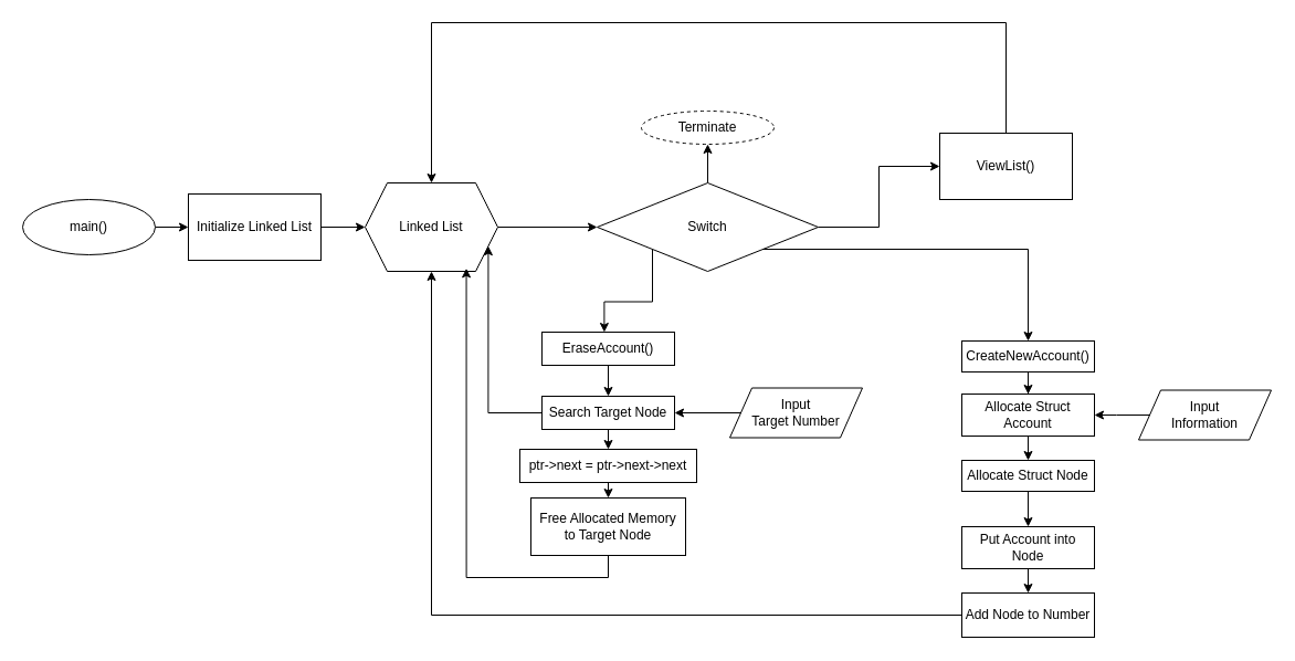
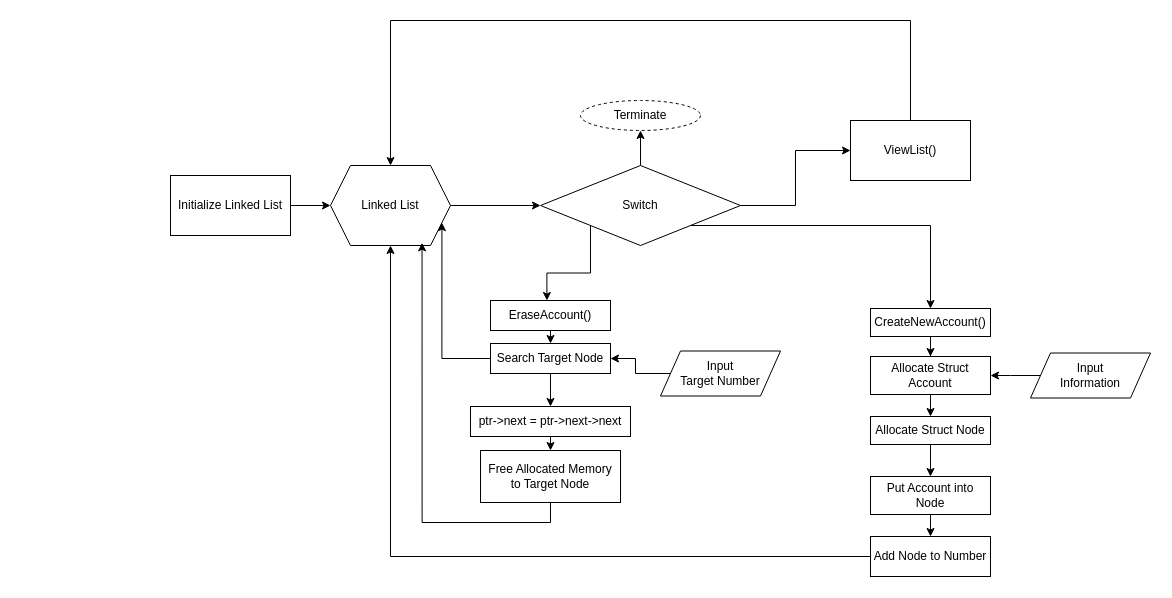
- <mxCell id="3" value="main()" style="ellipse;whiteSpace=wrap;html=1;" vertex="1" parent="1"><mxGeometry x="20" y="180" width="120" height="50" as="geometry" /></mxCell>
- <mxCell id="2" style="edgeStyle=orthogonalEdgeStyle;rounded=0;orthogonalLoop=1;jettySize=auto;html=1;exitX=1;exitY=0.5;exitDx=0;exitDy=0;entryX=0;entryY=0.5;entryDx=0;entryDy=0;" edge="1" parent="1" source="3" target="5"><mxGeometry relative="1" as="geometry" /></mxCell>
- <mxCell id="29" value="Search Target Node" style="rounded=0;whiteSpace=wrap;html=1;" vertex="1" parent="1"><mxGeometry x="490" y="358" width="120" height="30" as="geometry" /></mxCell>
+ <mxCell id="29" value="Search Target Node" style="rounded=0;whiteSpace=wrap;html=1;" vertex="1" parent="1"><mxGeometry x="490" y="343" width="120" height="30" as="geometry" /></mxCell>
